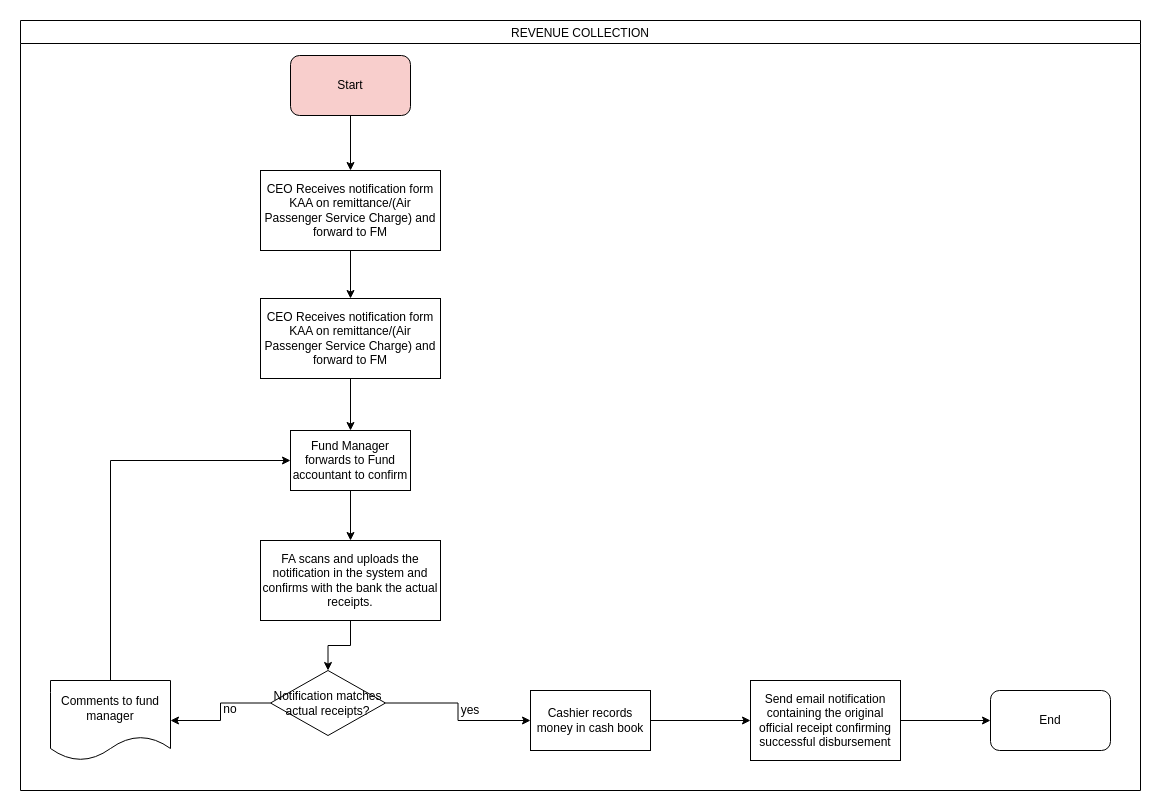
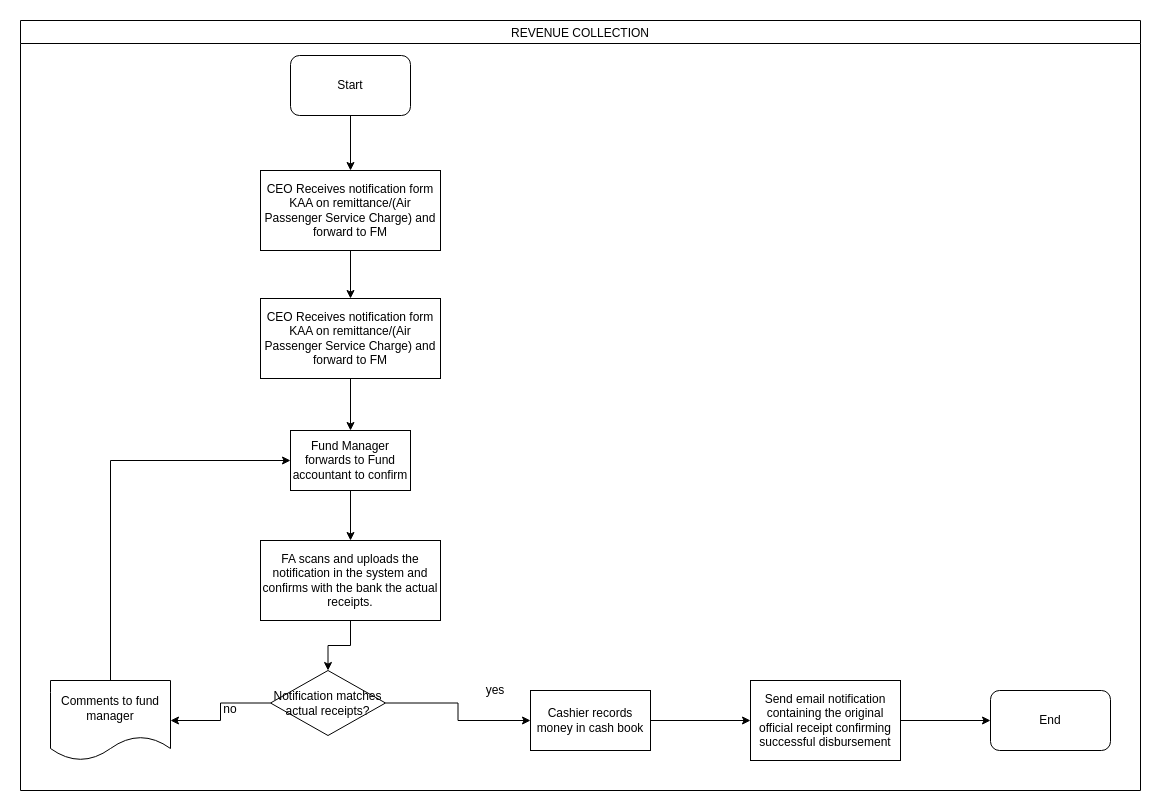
- <mxCell id="3" value="Start" style="rounded=1;whiteSpace=wrap;html=1;fillColor=#f8cecc;" parent="2" vertex="1"><mxGeometry x="270" y="35" width="120" height="60" as="geometry" /></mxCell>
+ <mxCell id="3" value="Start" style="rounded=1;whiteSpace=wrap;html=1;" parent="2" vertex="1"><mxGeometry x="270" y="35" width="120" height="60" as="geometry" /></mxCell>
- <mxCell id="16" value="yes" style="text;html=1;strokeColor=none;fillColor=none;align=center;verticalAlign=middle;whiteSpace=wrap;rounded=0;" parent="2" vertex="1"><mxGeometry x="430" y="680" width="40" height="20" as="geometry" /></mxCell>
+ <mxCell id="16" value="yes" style="text;html=1;strokeColor=none;fillColor=none;align=center;verticalAlign=middle;whiteSpace=wrap;rounded=0;" parent="2" vertex="1"><mxGeometry x="455" y="660" width="40" height="20" as="geometry" /></mxCell>
